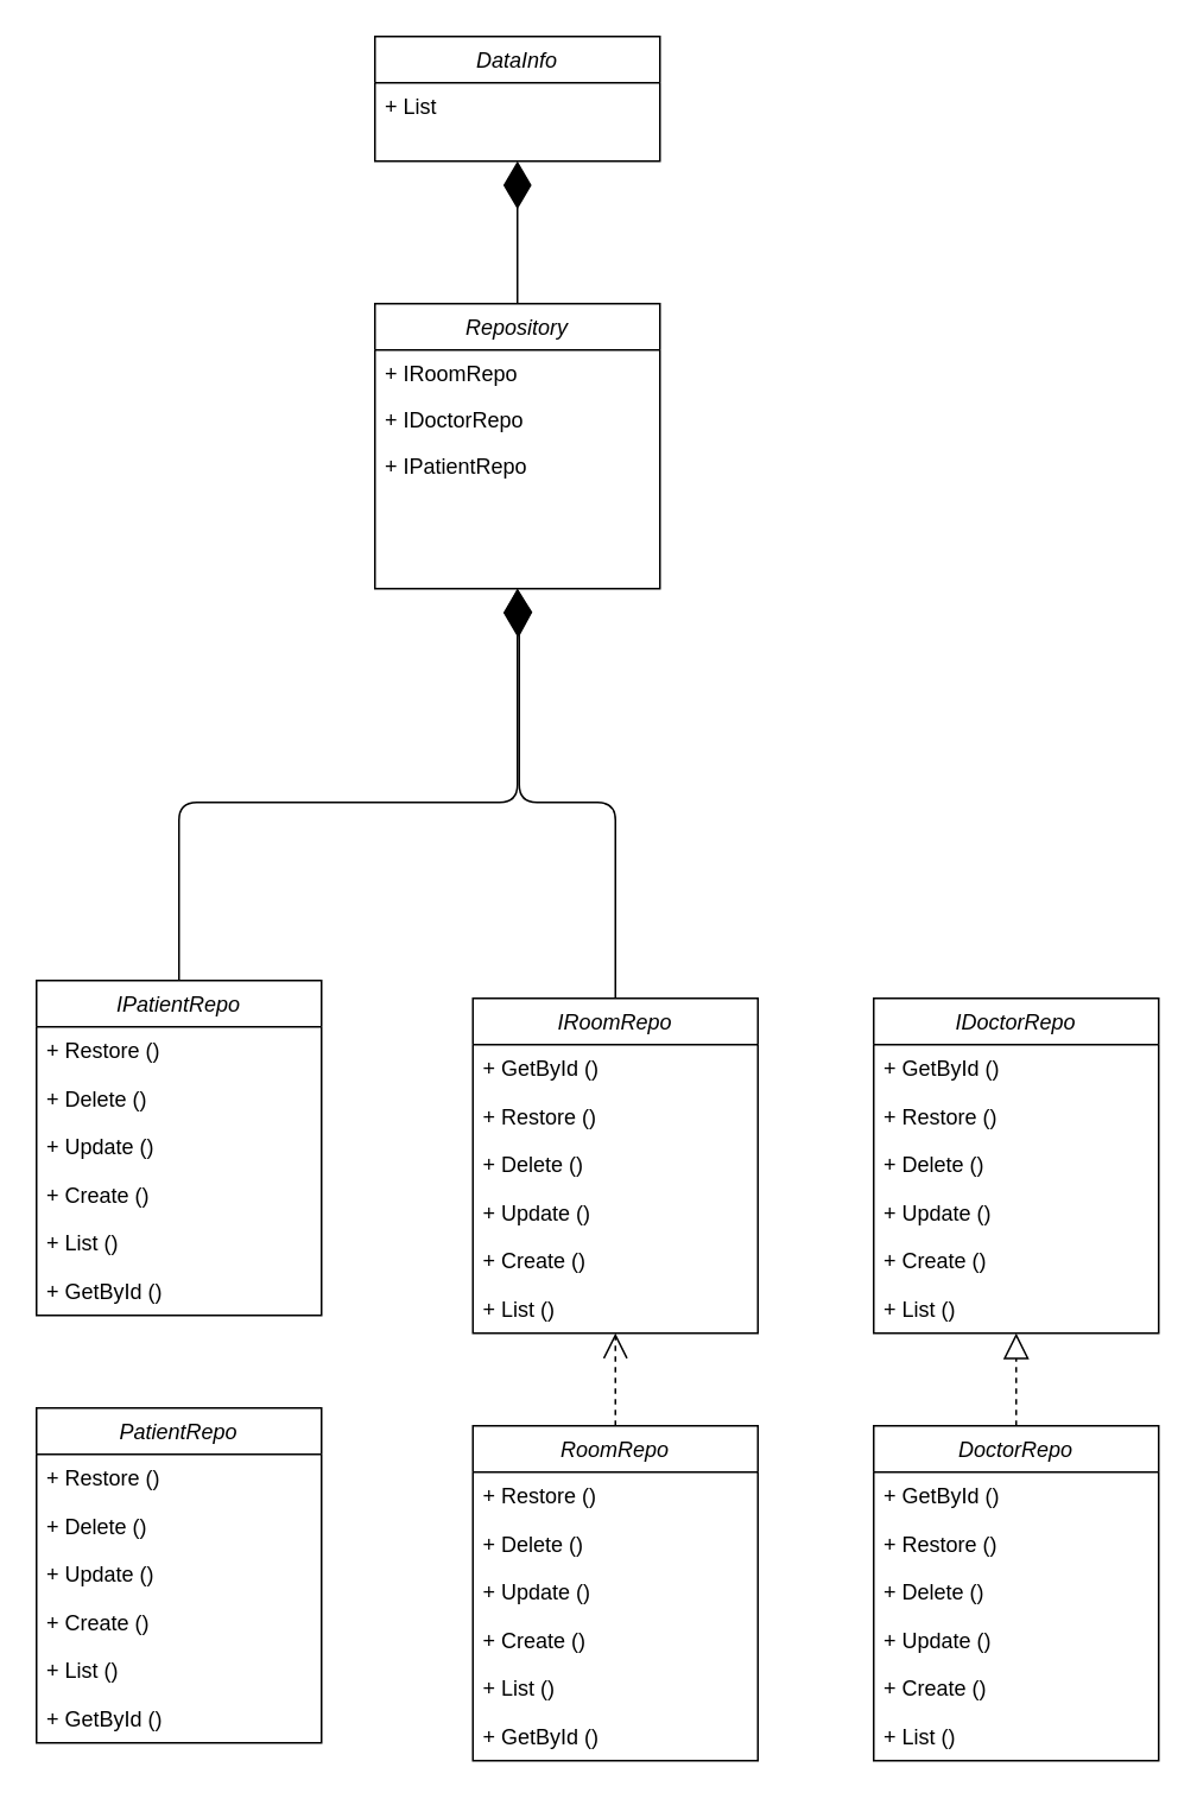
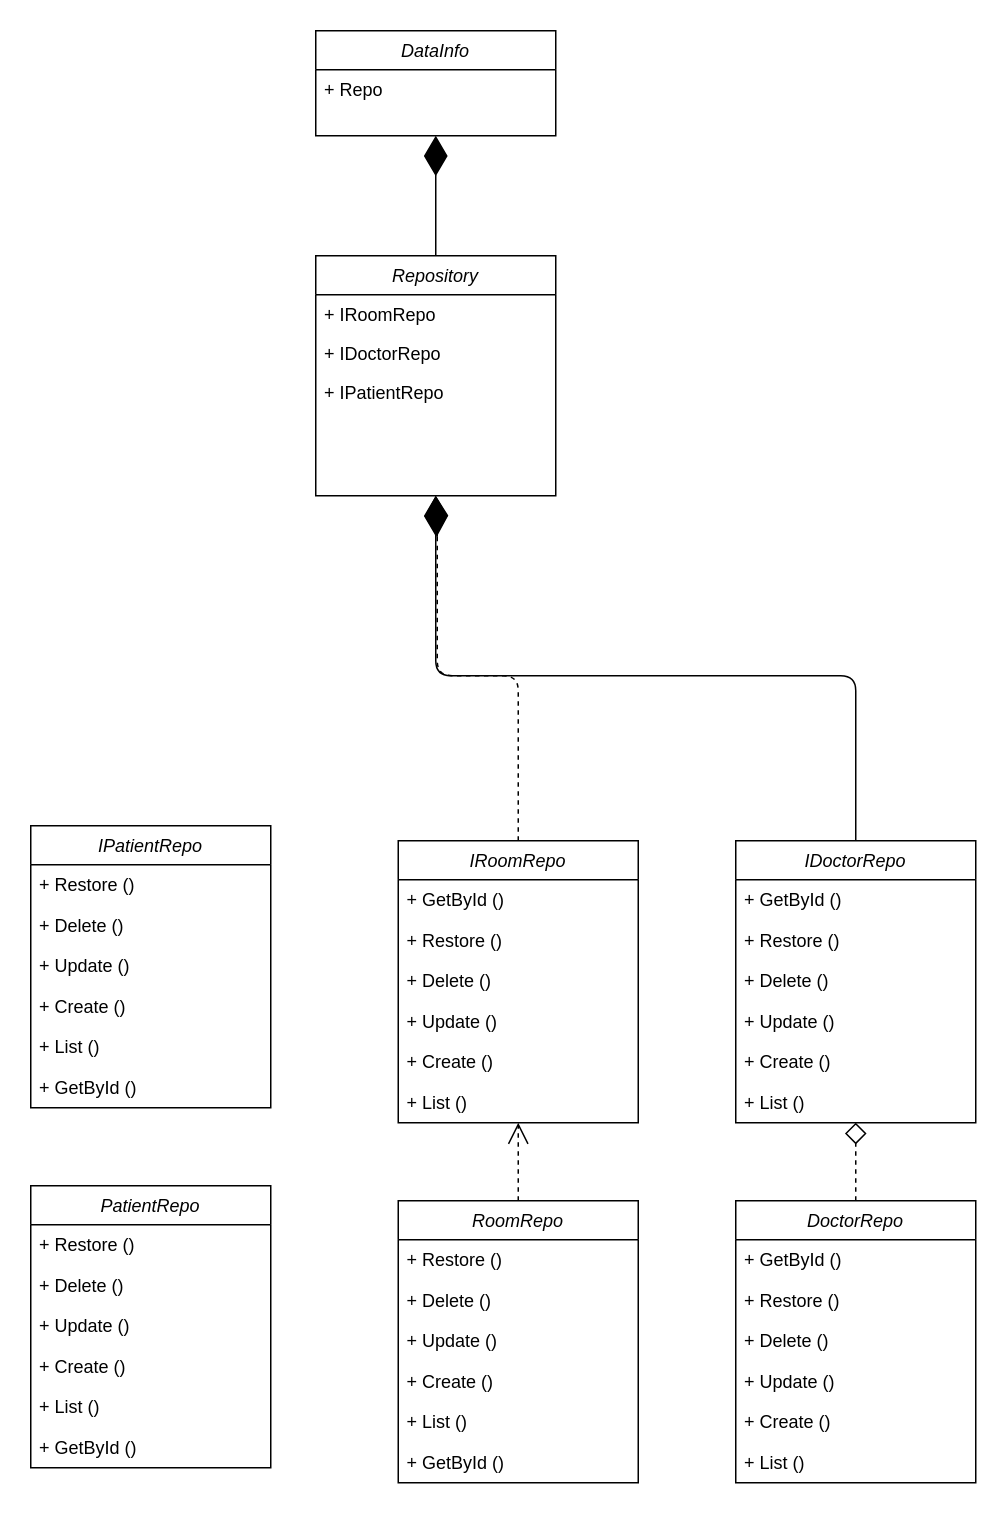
- <mxCell id="54" value="+ List" style="text;align=left;verticalAlign=top;spacingLeft=4;spacingRight=4;overflow=hidden;rotatable=0;points=[[0,0.5],[1,0.5]];portConstraint=eastwest;rounded=0;shadow=0;html=0;" parent="53" vertex="1"><mxGeometry y="26" width="160" height="27" as="geometry" /></mxCell>
+ <mxCell id="54" value="+ Repo" style="text;align=left;verticalAlign=top;spacingLeft=4;spacingRight=4;overflow=hidden;rotatable=0;points=[[0,0.5],[1,0.5]];portConstraint=eastwest;rounded=0;shadow=0;html=0;" parent="53" vertex="1"><mxGeometry y="26" width="160" height="27" as="geometry" /></mxCell>
- <mxCell id="52" value="" style="endArrow=diamondThin;endFill=1;endSize=24;html=1;exitX=0.5;exitY=0;exitDx=0;exitDy=0;entryX=0.5;entryY=1;entryDx=0;entryDy=0;" parent="1" source="38" target="2" edge="1"><mxGeometry width="160" relative="1" as="geometry"><mxPoint x="660" y="410" as="sourcePoint" /><mxPoint x="260" y="380" as="targetPoint" /><Array as="points"><mxPoint x="100" y="450" /><mxPoint x="290" y="450" /></Array></mxGeometry></mxCell>
+ <mxCell id="37" value="" style="endArrow=diamondThin;endFill=1;endSize=24;html=1;exitX=0.5;exitY=0;exitDx=0;exitDy=0;entryX=0.5;entryY=1;entryDx=0;entryDy=0;" parent="1" source="22" target="2" edge="1"><mxGeometry width="160" relative="1" as="geometry"><mxPoint x="540" y="420" as="sourcePoint" /><mxPoint x="450" y="380" as="targetPoint" /><Array as="points"><mxPoint x="570" y="450" /><mxPoint x="290" y="450" /></Array></mxGeometry></mxCell>
- <mxCell id="21" value="" style="endArrow=diamondThin;endFill=1;endSize=24;html=1;exitX=0.5;exitY=0;exitDx=0;exitDy=0;entryX=0.5;entryY=1;entryDx=0;entryDy=0;" parent="1" source="6" target="2" edge="1"><mxGeometry width="160" relative="1" as="geometry"><mxPoint x="420" y="470" as="sourcePoint" /><mxPoint x="291" y="340" as="targetPoint" /><Array as="points"><mxPoint x="345" y="450" /><mxPoint x="291" y="450" /><mxPoint x="291" y="340" /><mxPoint x="291" y="360" /></Array></mxGeometry></mxCell>
+ <mxCell id="21" value="" style="endArrow=diamondThin;endFill=1;endSize=24;html=1;exitX=0.5;exitY=0;exitDx=0;exitDy=0;entryX=0.5;entryY=1;entryDx=0;entryDy=0;dashed=1;" parent="1" source="6" target="2" edge="1"><mxGeometry width="160" relative="1" as="geometry"><mxPoint x="420" y="470" as="sourcePoint" /><mxPoint x="291" y="340" as="targetPoint" /><Array as="points"><mxPoint x="345" y="450" /><mxPoint x="291" y="450" /><mxPoint x="291" y="340" /><mxPoint x="291" y="360" /></Array></mxGeometry></mxCell>
- <mxCell id="36" value="" style="endArrow=block;dashed=1;endFill=0;endSize=12;html=1;entryX=0.5;entryY=1;entryDx=0;entryDy=0;exitX=0.5;exitY=0;exitDx=0;exitDy=0;" parent="1" source="29" target="22" edge="1"><mxGeometry width="160" relative="1" as="geometry"><mxPoint x="670" y="820" as="sourcePoint" /><mxPoint x="830" y="820" as="targetPoint" /></mxGeometry></mxCell>
+ <mxCell id="36" value="" style="endArrow=diamond;dashed=1;endFill=0;endSize=12;html=1;entryX=0.5;entryY=1;entryDx=0;entryDy=0;exitX=0.5;exitY=0;exitDx=0;exitDy=0;" parent="1" source="29" target="22" edge="1"><mxGeometry width="160" relative="1" as="geometry"><mxPoint x="670" y="820" as="sourcePoint" /><mxPoint x="830" y="820" as="targetPoint" /></mxGeometry></mxCell>
